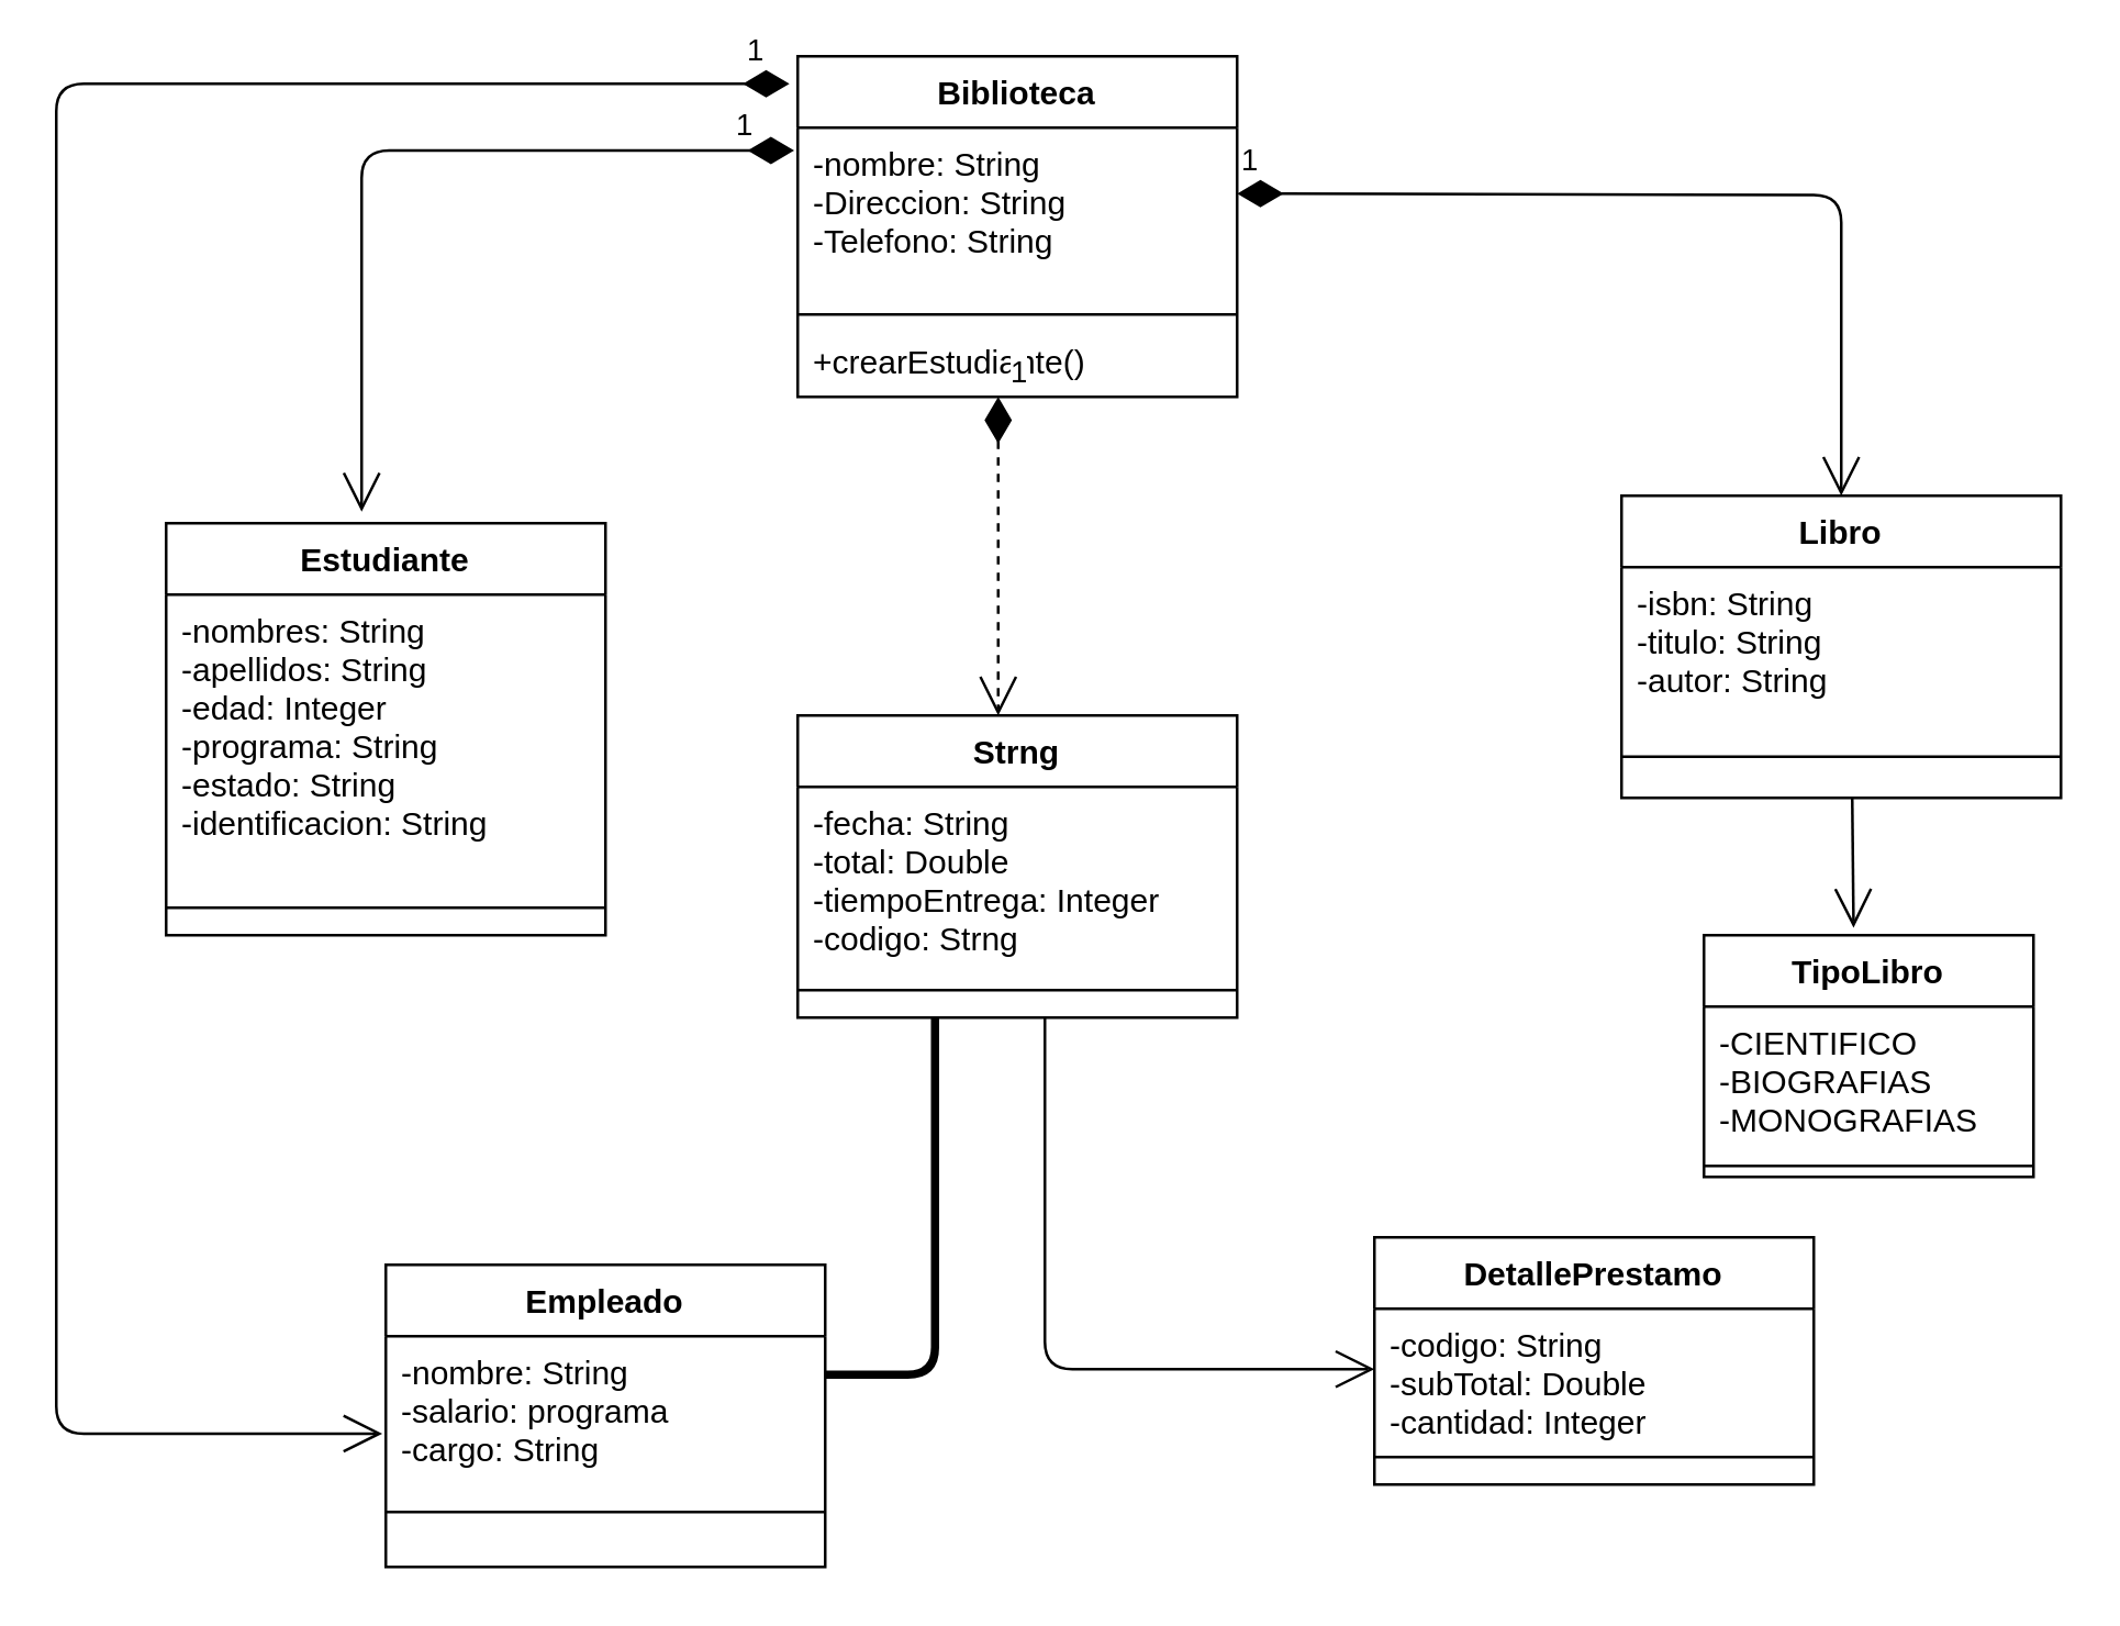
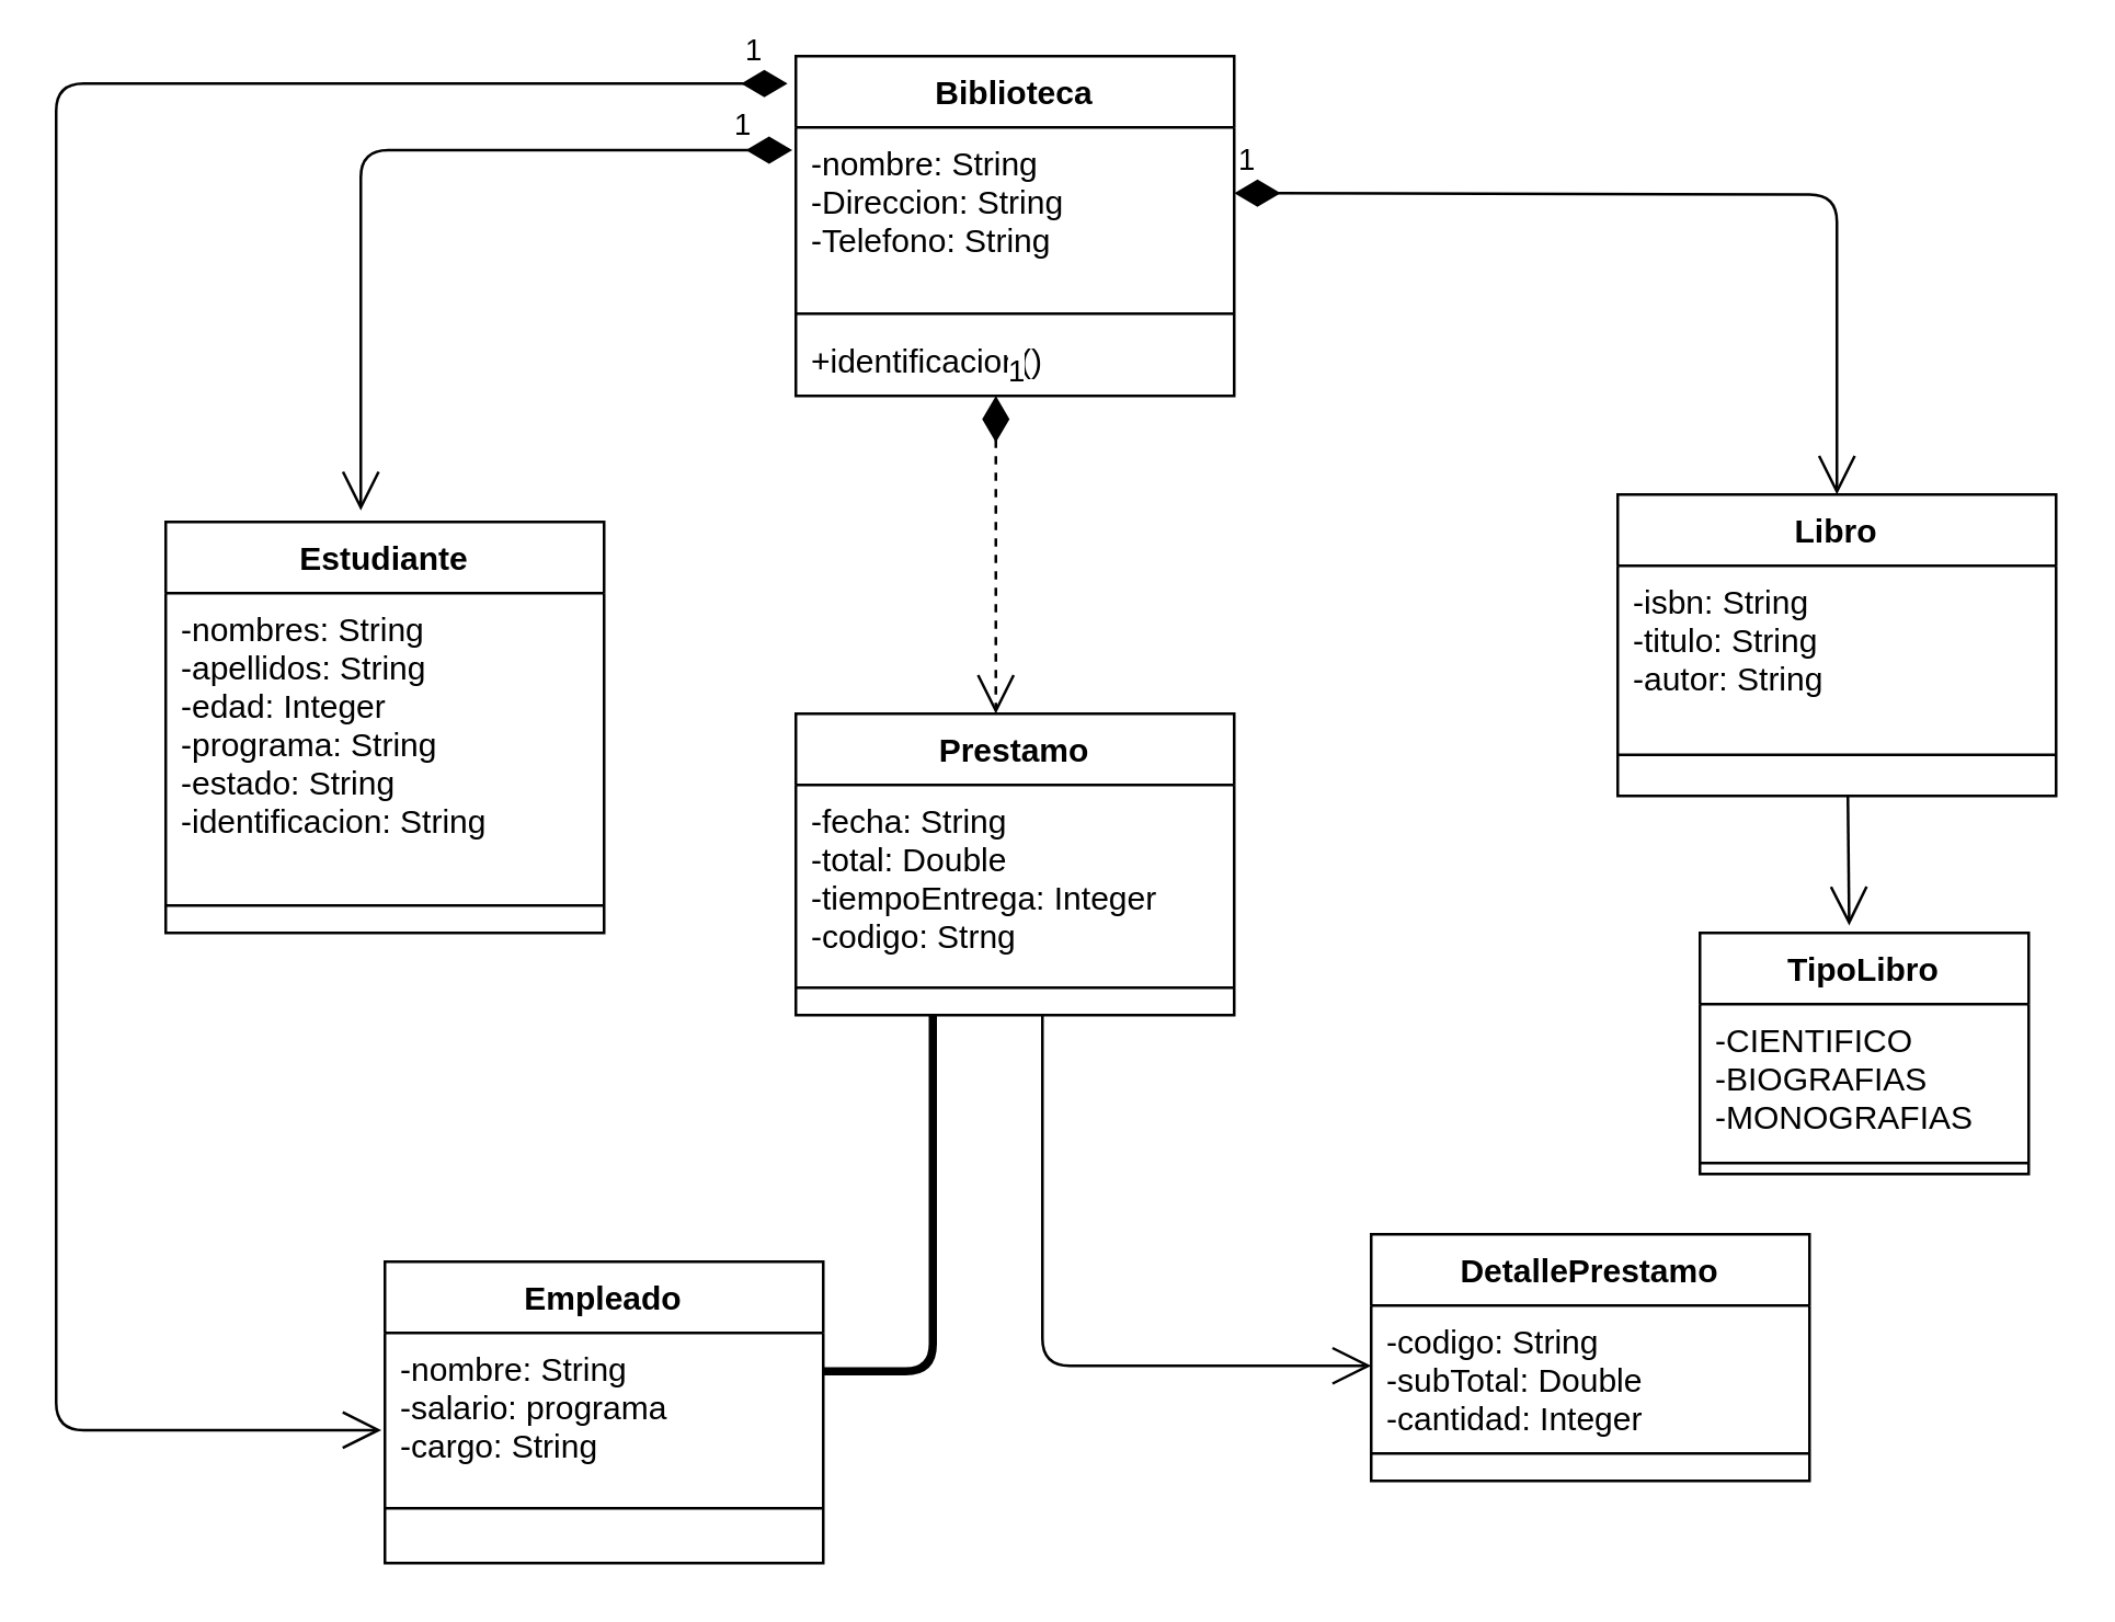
- <mxCell id="5" value="+crearEstudiante()" style="text;strokeColor=none;fillColor=none;align=left;verticalAlign=top;spacingLeft=4;spacingRight=4;overflow=hidden;rotatable=0;points=[[0,0.5],[1,0.5]];portConstraint=eastwest;" parent="2" vertex="1"><mxGeometry y="98" width="160" height="26" as="geometry" /></mxCell>
+ <mxCell id="5" value="+identificacion()" style="text;strokeColor=none;fillColor=none;align=left;verticalAlign=top;spacingLeft=4;spacingRight=4;overflow=hidden;rotatable=0;points=[[0,0.5],[1,0.5]];portConstraint=eastwest;" parent="2" vertex="1"><mxGeometry y="98" width="160" height="26" as="geometry" /></mxCell>
- <mxCell id="6" value="Strng" style="swimlane;fontStyle=1;align=center;verticalAlign=top;childLayout=stackLayout;horizontal=1;startSize=26;horizontalStack=0;resizeParent=1;resizeParentMax=0;resizeLast=0;collapsible=1;marginBottom=0;" parent="1" vertex="1"><mxGeometry x="290" y="260" width="160" height="110" as="geometry" /></mxCell>
+ <mxCell id="6" value="Prestamo" style="swimlane;fontStyle=1;align=center;verticalAlign=top;childLayout=stackLayout;horizontal=1;startSize=26;horizontalStack=0;resizeParent=1;resizeParentMax=0;resizeLast=0;collapsible=1;marginBottom=0;" parent="1" vertex="1"><mxGeometry x="290" y="260" width="160" height="110" as="geometry" /></mxCell>
